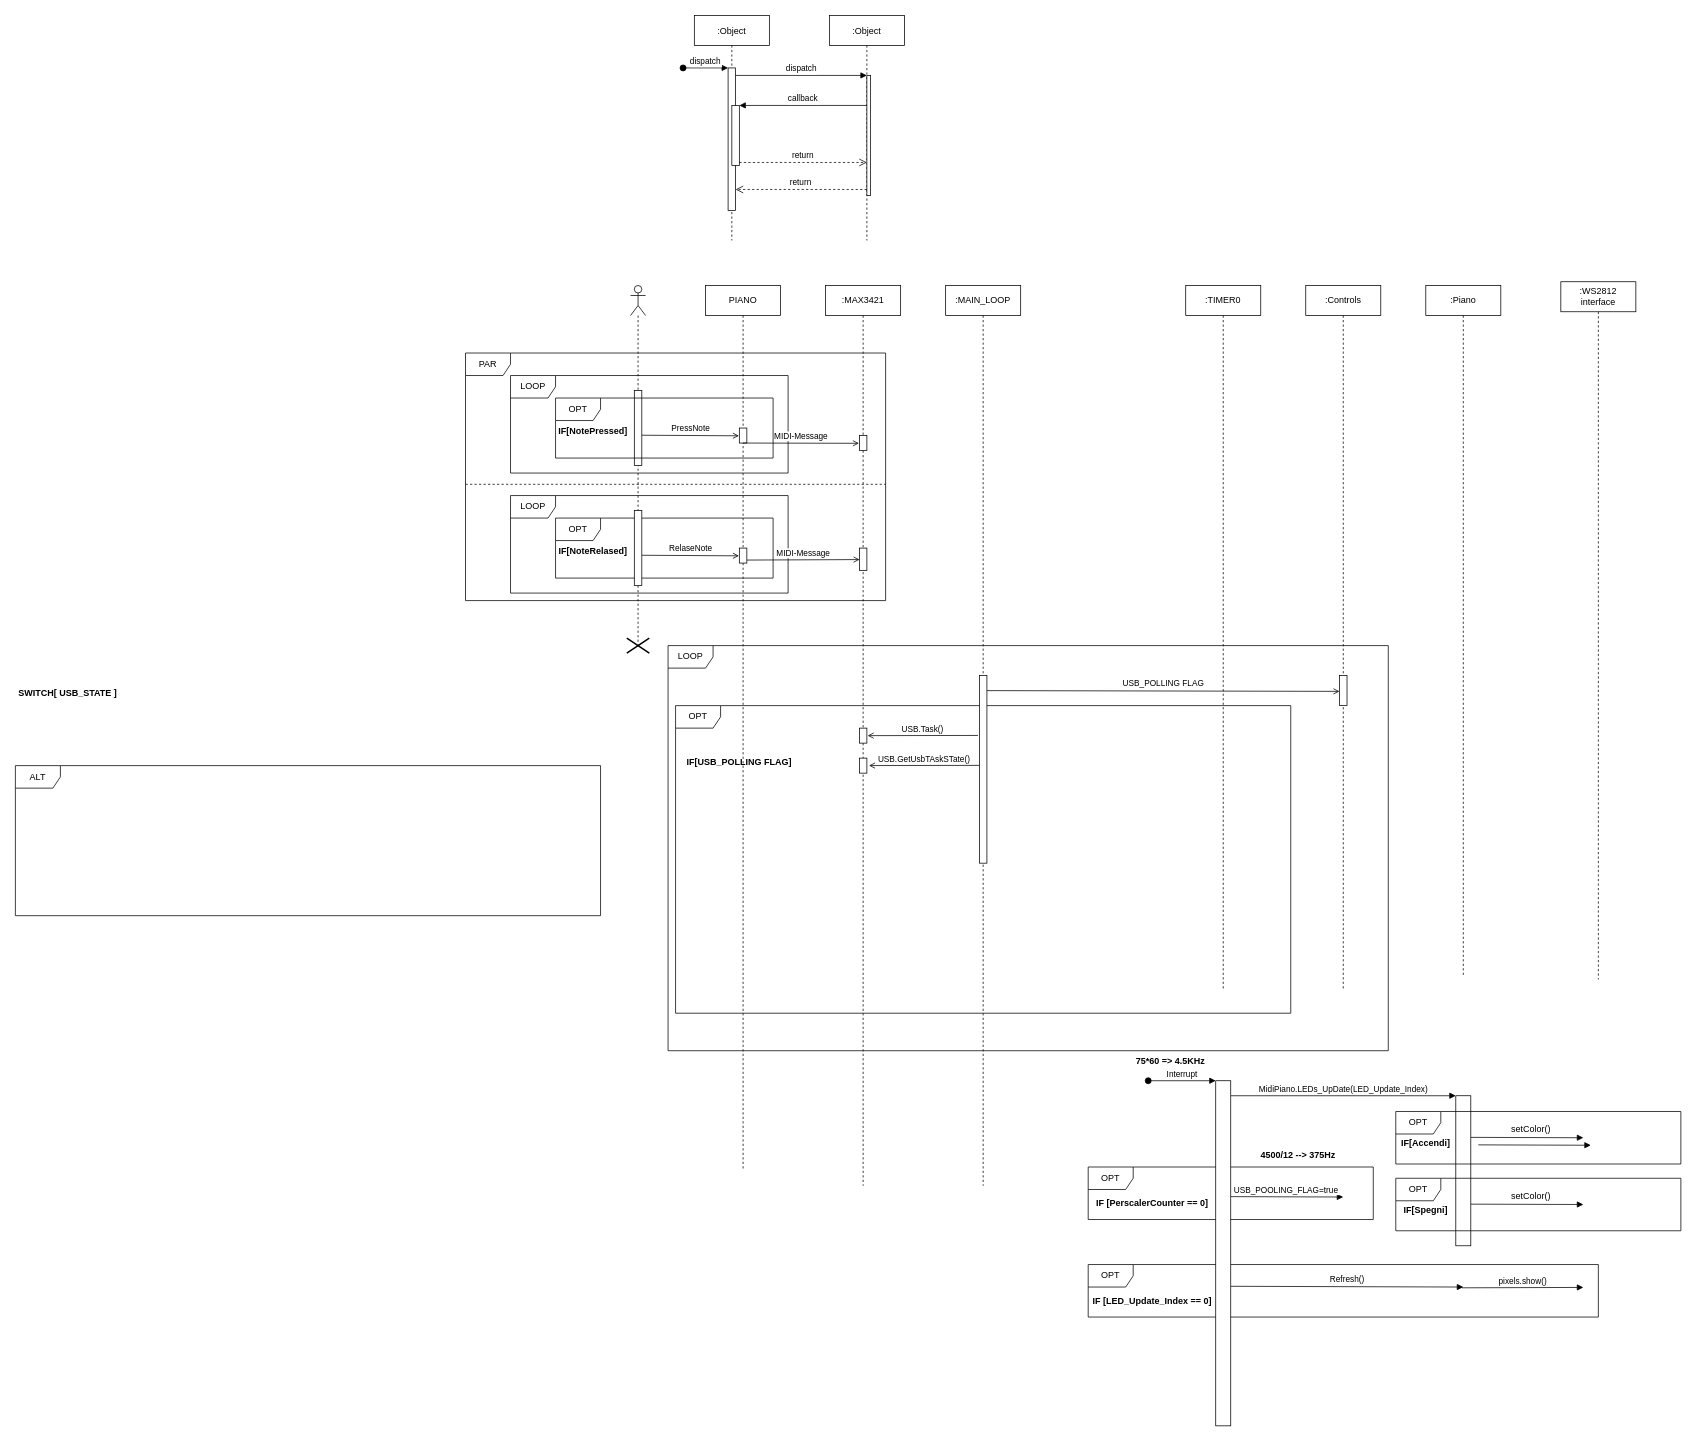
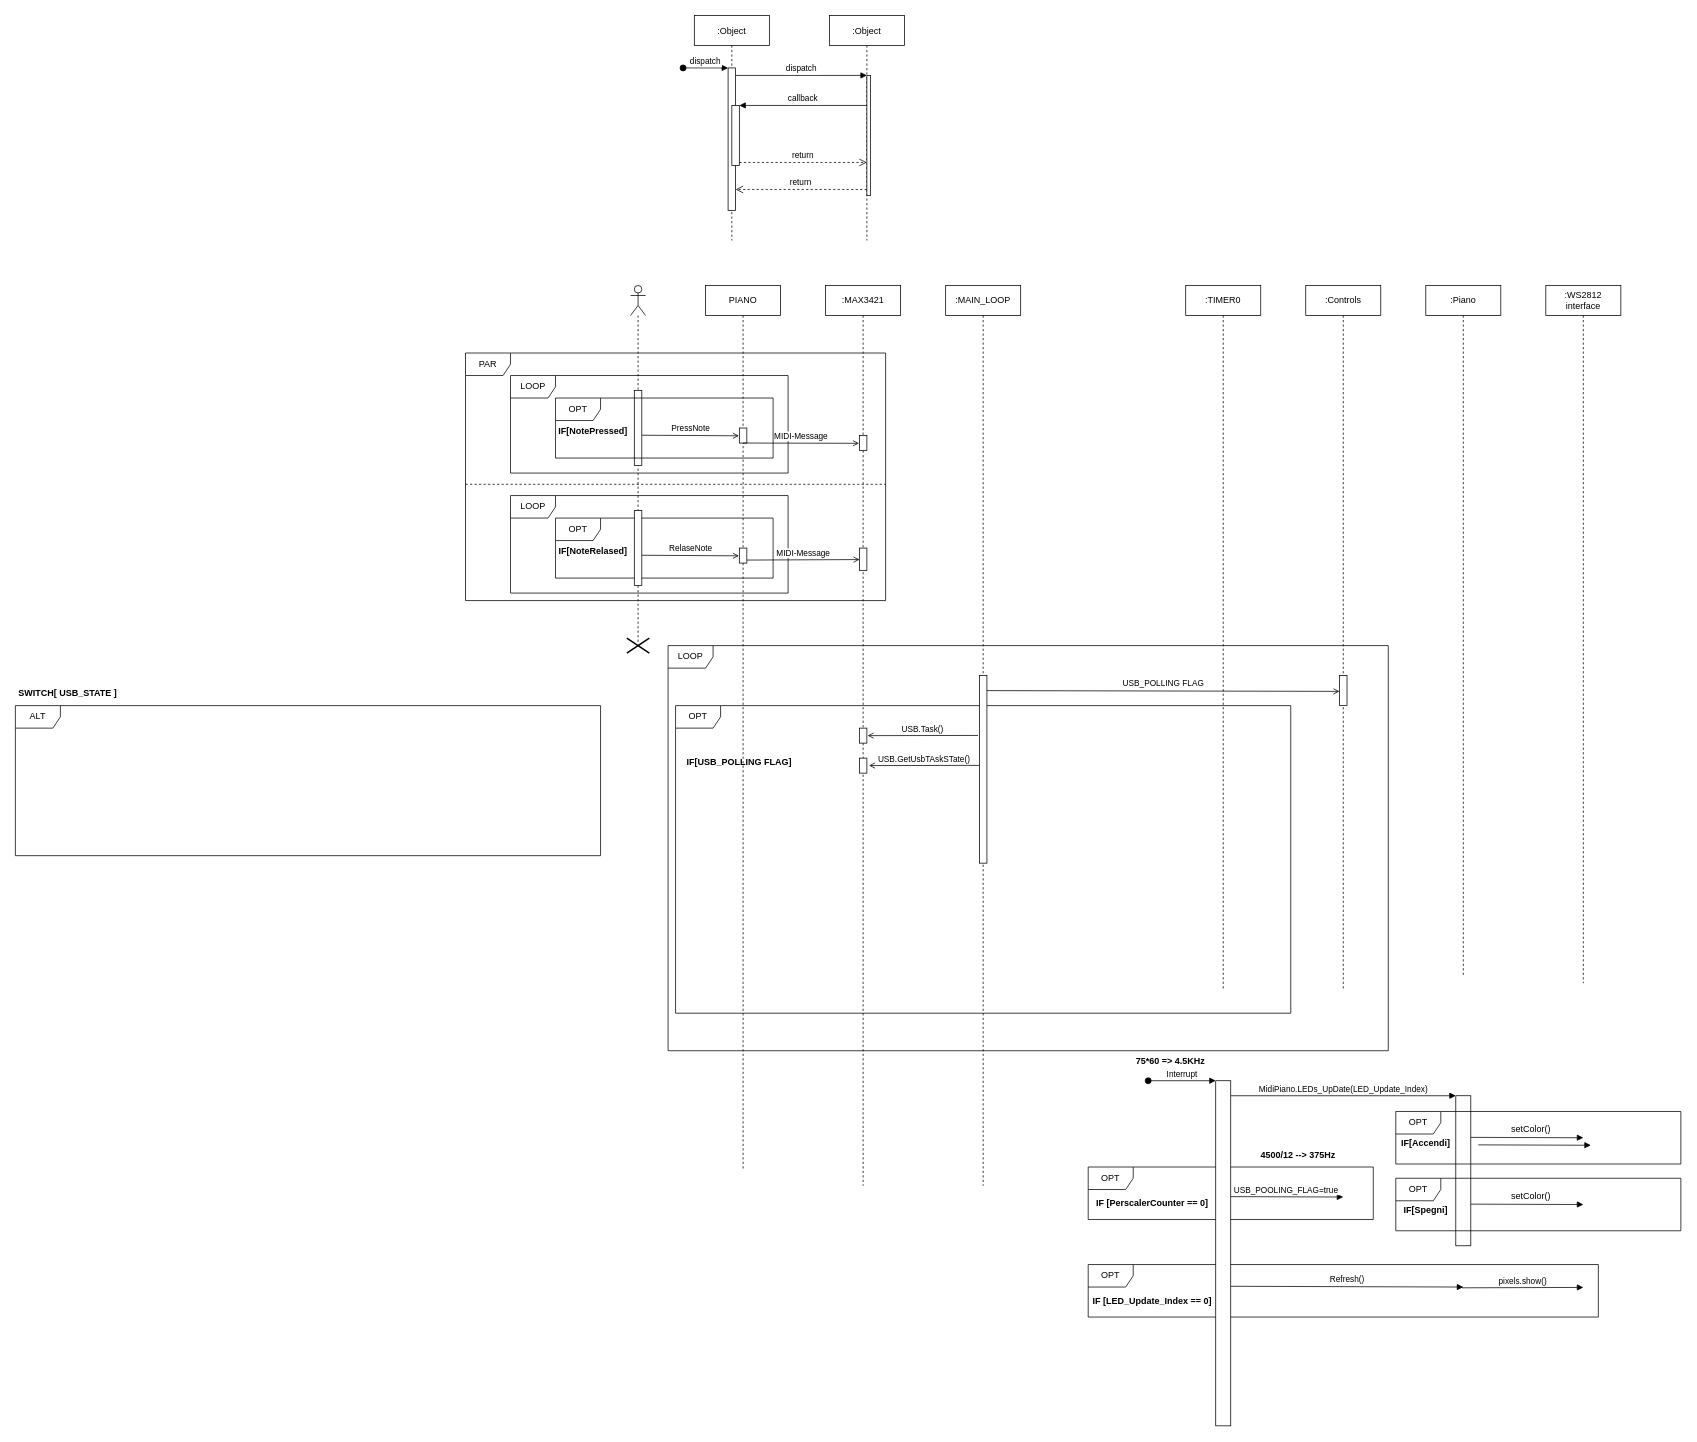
- <mxCell id="35" value=":WS2812&lt;br&gt;interface" style="shape=umlLifeline;perimeter=lifelinePerimeter;whiteSpace=wrap;html=1;container=1;collapsible=0;recursiveResize=0;outlineConnect=0;rounded=0;" vertex="1" parent="1"><mxGeometry x="2080" y="375" width="100" height="930" as="geometry" /></mxCell>
+ <mxCell id="35" value=":WS2812&lt;br&gt;interface" style="shape=umlLifeline;perimeter=lifelinePerimeter;whiteSpace=wrap;html=1;container=1;collapsible=0;recursiveResize=0;outlineConnect=0;rounded=0;" vertex="1" parent="1"><mxGeometry x="2060" y="380" width="100" height="930" as="geometry" /></mxCell>
- <mxCell id="71" value="ALT" style="shape=umlFrame;whiteSpace=wrap;html=1;" vertex="1" parent="1"><mxGeometry x="20" y="1020" width="780" height="200" as="geometry" /></mxCell>
+ <mxCell id="71" value="ALT" style="shape=umlFrame;whiteSpace=wrap;html=1;" vertex="1" parent="1"><mxGeometry x="20" y="940" width="780" height="200" as="geometry" /></mxCell>
